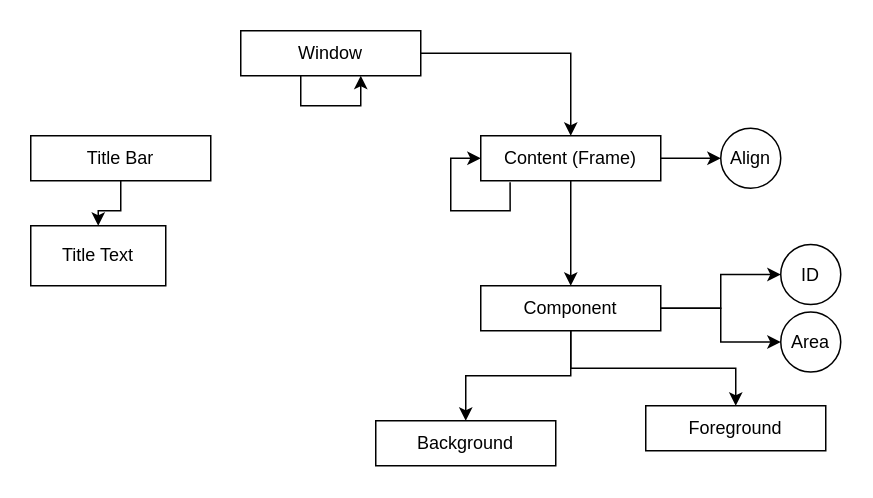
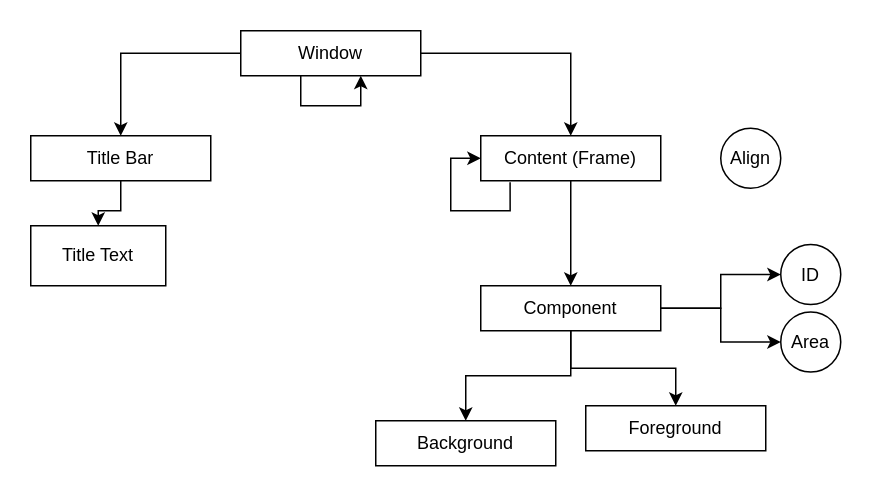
+ <mxCell id="3" style="edgeStyle=orthogonalEdgeStyle;rounded=0;orthogonalLoop=1;jettySize=auto;html=1;entryX=0.5;entryY=0;entryDx=0;entryDy=0;" edge="1" parent="1" source="4" target="6"><mxGeometry relative="1" as="geometry" /></mxCell>
- <mxCell id="9" style="edgeStyle=orthogonalEdgeStyle;rounded=0;orthogonalLoop=1;jettySize=auto;html=1;entryX=0;entryY=0.5;entryDx=0;entryDy=0;" edge="1" parent="1" source="10" target="22"><mxGeometry relative="1" as="geometry" /></mxCell>
- <mxCell id="17" value="Foreground" style="rounded=0;whiteSpace=wrap;html=1;" vertex="1" parent="1"><mxGeometry x="430" y="270" width="120" height="30" as="geometry" /></mxCell>
+ <mxCell id="17" value="Foreground" style="rounded=0;whiteSpace=wrap;html=1;" vertex="1" parent="1"><mxGeometry x="390" y="270" width="120" height="30" as="geometry" /></mxCell>
